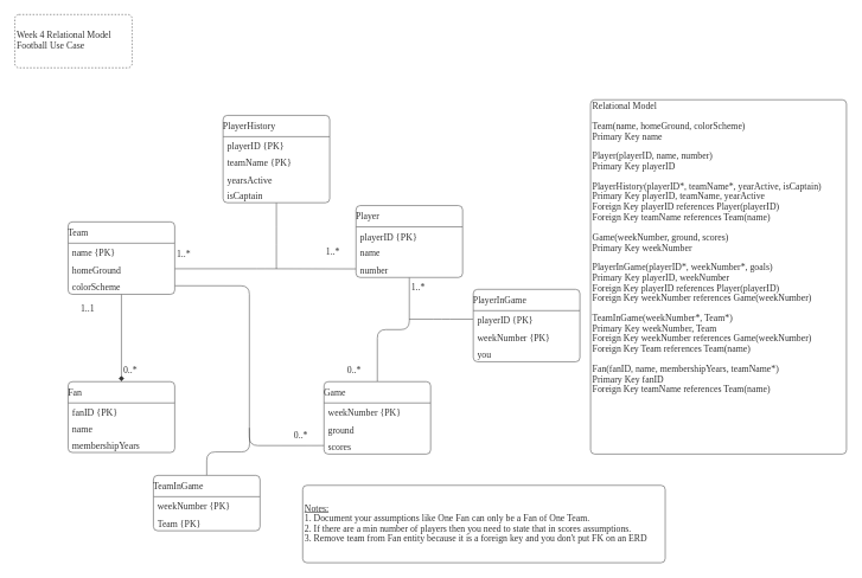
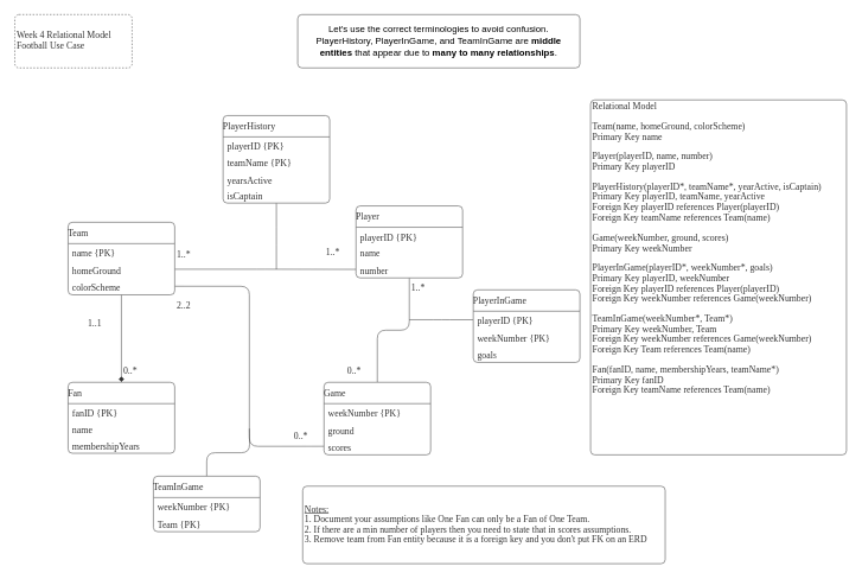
+ <mxCell id="48" value="&lt;div style=&quot;display: flex; justify-content: center; text-align: center; align-items: baseline; font-size: 0; line-height: 1.25;margin-top: -2px;&quot;&gt;&lt;span&gt;&lt;span style=&quot;font-size:13px;color:#000000;&quot;&gt;&lt;span style=&quot;font-size:13px;color:#000000;&quot;&gt;Let's use the correct terminologies to avoid confusion. PlayerHistory,  PlayerInGame, and TeamInGame are &lt;/span&gt;&lt;span style=&quot;font-size:13px;color:#000000;font-weight: bold;&quot;&gt;middle entities&lt;/span&gt;&lt;span style=&quot;font-size:13px;color:#000000;&quot;&gt; that appear due to &lt;/span&gt;&lt;span style=&quot;font-size:13px;color:#000000;font-weight: bold;&quot;&gt;many to many relationships&lt;/span&gt;.&lt;/span&gt;&lt;/span&gt;&lt;/div&gt;" style="html=1;overflow=block;blockSpacing=1;whiteSpace=wrap;fontSize=13;spacing=3.8;strokeColor=#333333;strokeOpacity=100;fillOpacity=100;rounded=1;absoluteArcSize=1;arcSize=12;fillColor=#ffffff;strokeWidth=0.8;" vertex="1" parent="1"><mxGeometry x="418" y="20" width="397" height="75" as="geometry" /></mxCell>
+ <mxCell id="32" value="2..2" style="html=1;overflow=block;blockSpacing=1;whiteSpace=wrap;fontSize=13;fontFamily=Liberation Serif;fontColor=#333333;align=left;spacing=3.8;strokeOpacity=0;fillOpacity=0;rounded=1;absoluteArcSize=1;arcSize=12;fillColor=#ffffff;strokeWidth=0.8;" vertex="1" parent="1"><mxGeometry x="245" y="414" width="45" height="30" as="geometry" /></mxCell>
- <mxCell id="18" value="1..1" style="html=1;overflow=block;blockSpacing=1;whiteSpace=wrap;fontSize=13;fontFamily=Liberation Serif;fontColor=#333333;align=left;spacing=3.8;strokeOpacity=0;fillOpacity=0;rounded=1;absoluteArcSize=1;arcSize=12;fillColor=#ffffff;strokeWidth=0.8;" vertex="1" parent="1"><mxGeometry x="110" y="419" width="45" height="30" as="geometry" /></mxCell>
+ <mxCell id="18" value="1..1" style="html=1;overflow=block;blockSpacing=1;whiteSpace=wrap;fontSize=13;fontFamily=Liberation Serif;fontColor=#333333;align=left;spacing=3.8;strokeOpacity=0;fillOpacity=0;rounded=1;absoluteArcSize=1;arcSize=12;fillColor=#ffffff;strokeWidth=0.8;" vertex="1" parent="1"><mxGeometry x="120" y="439" width="45" height="30" as="geometry" /></mxCell>
- <mxCell id="39" value="you" style="part=1;resizeHeight=0;strokeColor=none;verticalAlign=top;spacingLeft=4;spacingRight=4;overflow=hidden;rotatable=0;points=[[0,0.5],[1,0.5]];portConstraint=eastwest;html=1;swimlaneFillColor=#ffffff;whiteSpace=wrap;fontSize=13;fontFamily=Liberation Serif;fontColor=#333333;align=left;fillColor=none;strokeOpacity=100;fillOpacity=100;" vertex="1" parent="36"><mxGeometry y="78" width="150" height="24" as="geometry" /></mxCell>
+ <mxCell id="39" value="goals" style="part=1;resizeHeight=0;strokeColor=none;verticalAlign=top;spacingLeft=4;spacingRight=4;overflow=hidden;rotatable=0;points=[[0,0.5],[1,0.5]];portConstraint=eastwest;html=1;swimlaneFillColor=#ffffff;whiteSpace=wrap;fontSize=13;fontFamily=Liberation Serif;fontColor=#333333;align=left;fillColor=none;strokeOpacity=100;fillOpacity=100;" vertex="1" parent="36"><mxGeometry y="78" width="150" height="24" as="geometry" /></mxCell>
